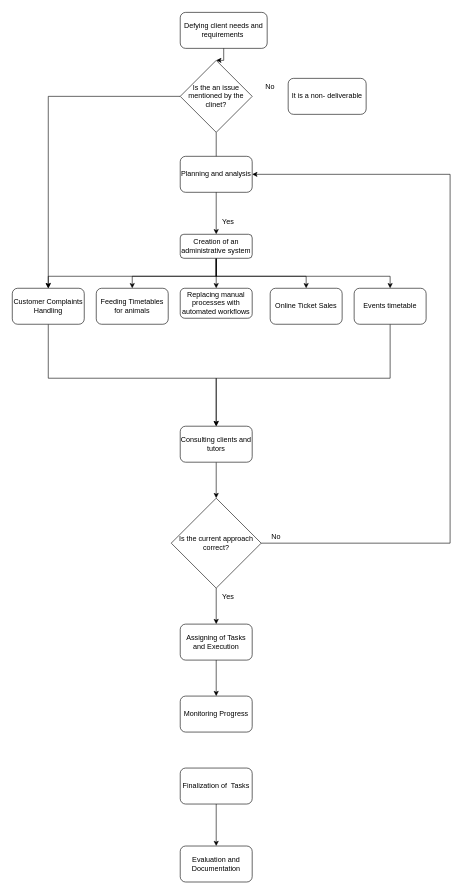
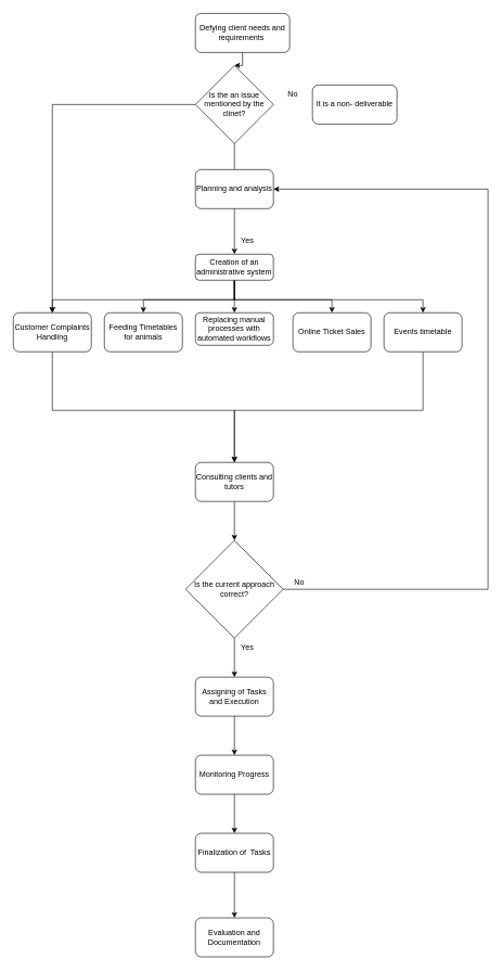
+ <mxCell id="33" style="edgeStyle=orthogonalEdgeStyle;rounded=0;orthogonalLoop=1;jettySize=auto;html=1;entryX=0.5;entryY=0;entryDx=0;entryDy=0;" edge="1" parent="1" source="34" target="36"><mxGeometry relative="1" as="geometry" /></mxCell>
